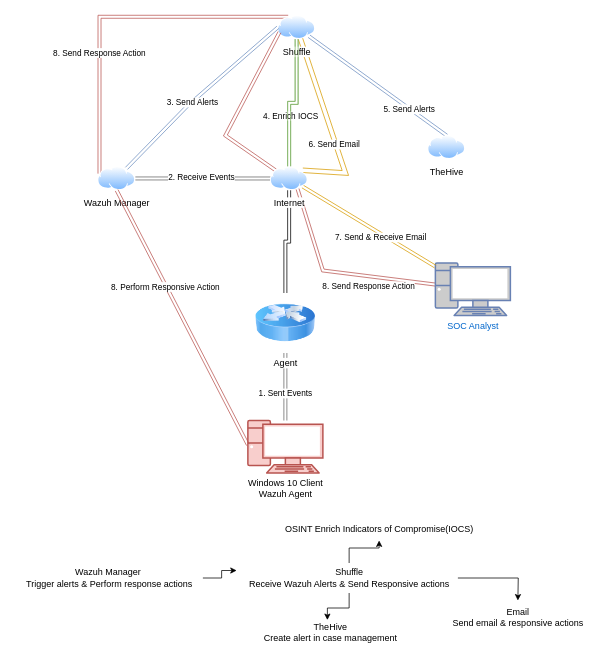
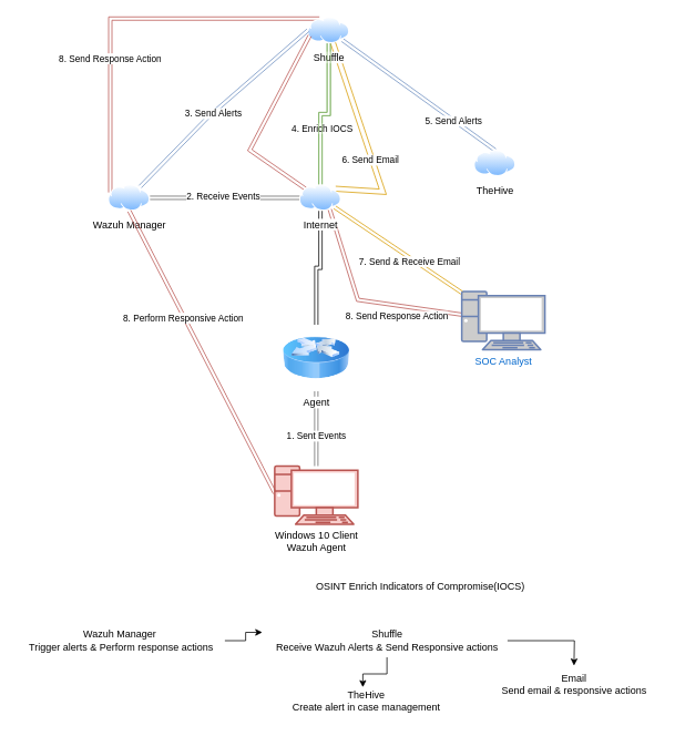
- <mxCell id="22" value="SOC Analyst" style="fontColor=#0066CC;verticalAlign=top;verticalLabelPosition=bottom;labelPosition=center;align=center;html=1;outlineConnect=0;fillColor=#CCCCCC;strokeColor=#6881B3;gradientColor=none;gradientDirection=north;strokeWidth=2;shape=mxgraph.networks.pc;" vertex="1" parent="1"><mxGeometry x="580" y="350" width="100" height="70" as="geometry" /></mxCell>
+ <mxCell id="22" value="SOC Analyst" style="fontColor=#0066CC;verticalAlign=top;verticalLabelPosition=bottom;labelPosition=center;align=center;html=1;outlineConnect=0;fillColor=#CCCCCC;strokeColor=#6881B3;gradientColor=none;gradientDirection=north;strokeWidth=2;shape=mxgraph.networks.pc;" vertex="1" parent="1"><mxGeometry x="555" y="350" width="100" height="70" as="geometry" /></mxCell>
- <mxCell id="34" style="edgeStyle=orthogonalEdgeStyle;rounded=0;orthogonalLoop=1;jettySize=auto;html=1;" edge="1" parent="1" source="37" target="38"><mxGeometry relative="1" as="geometry"><mxPoint x="540" y="690" as="targetPoint" /></mxGeometry></mxCell>
